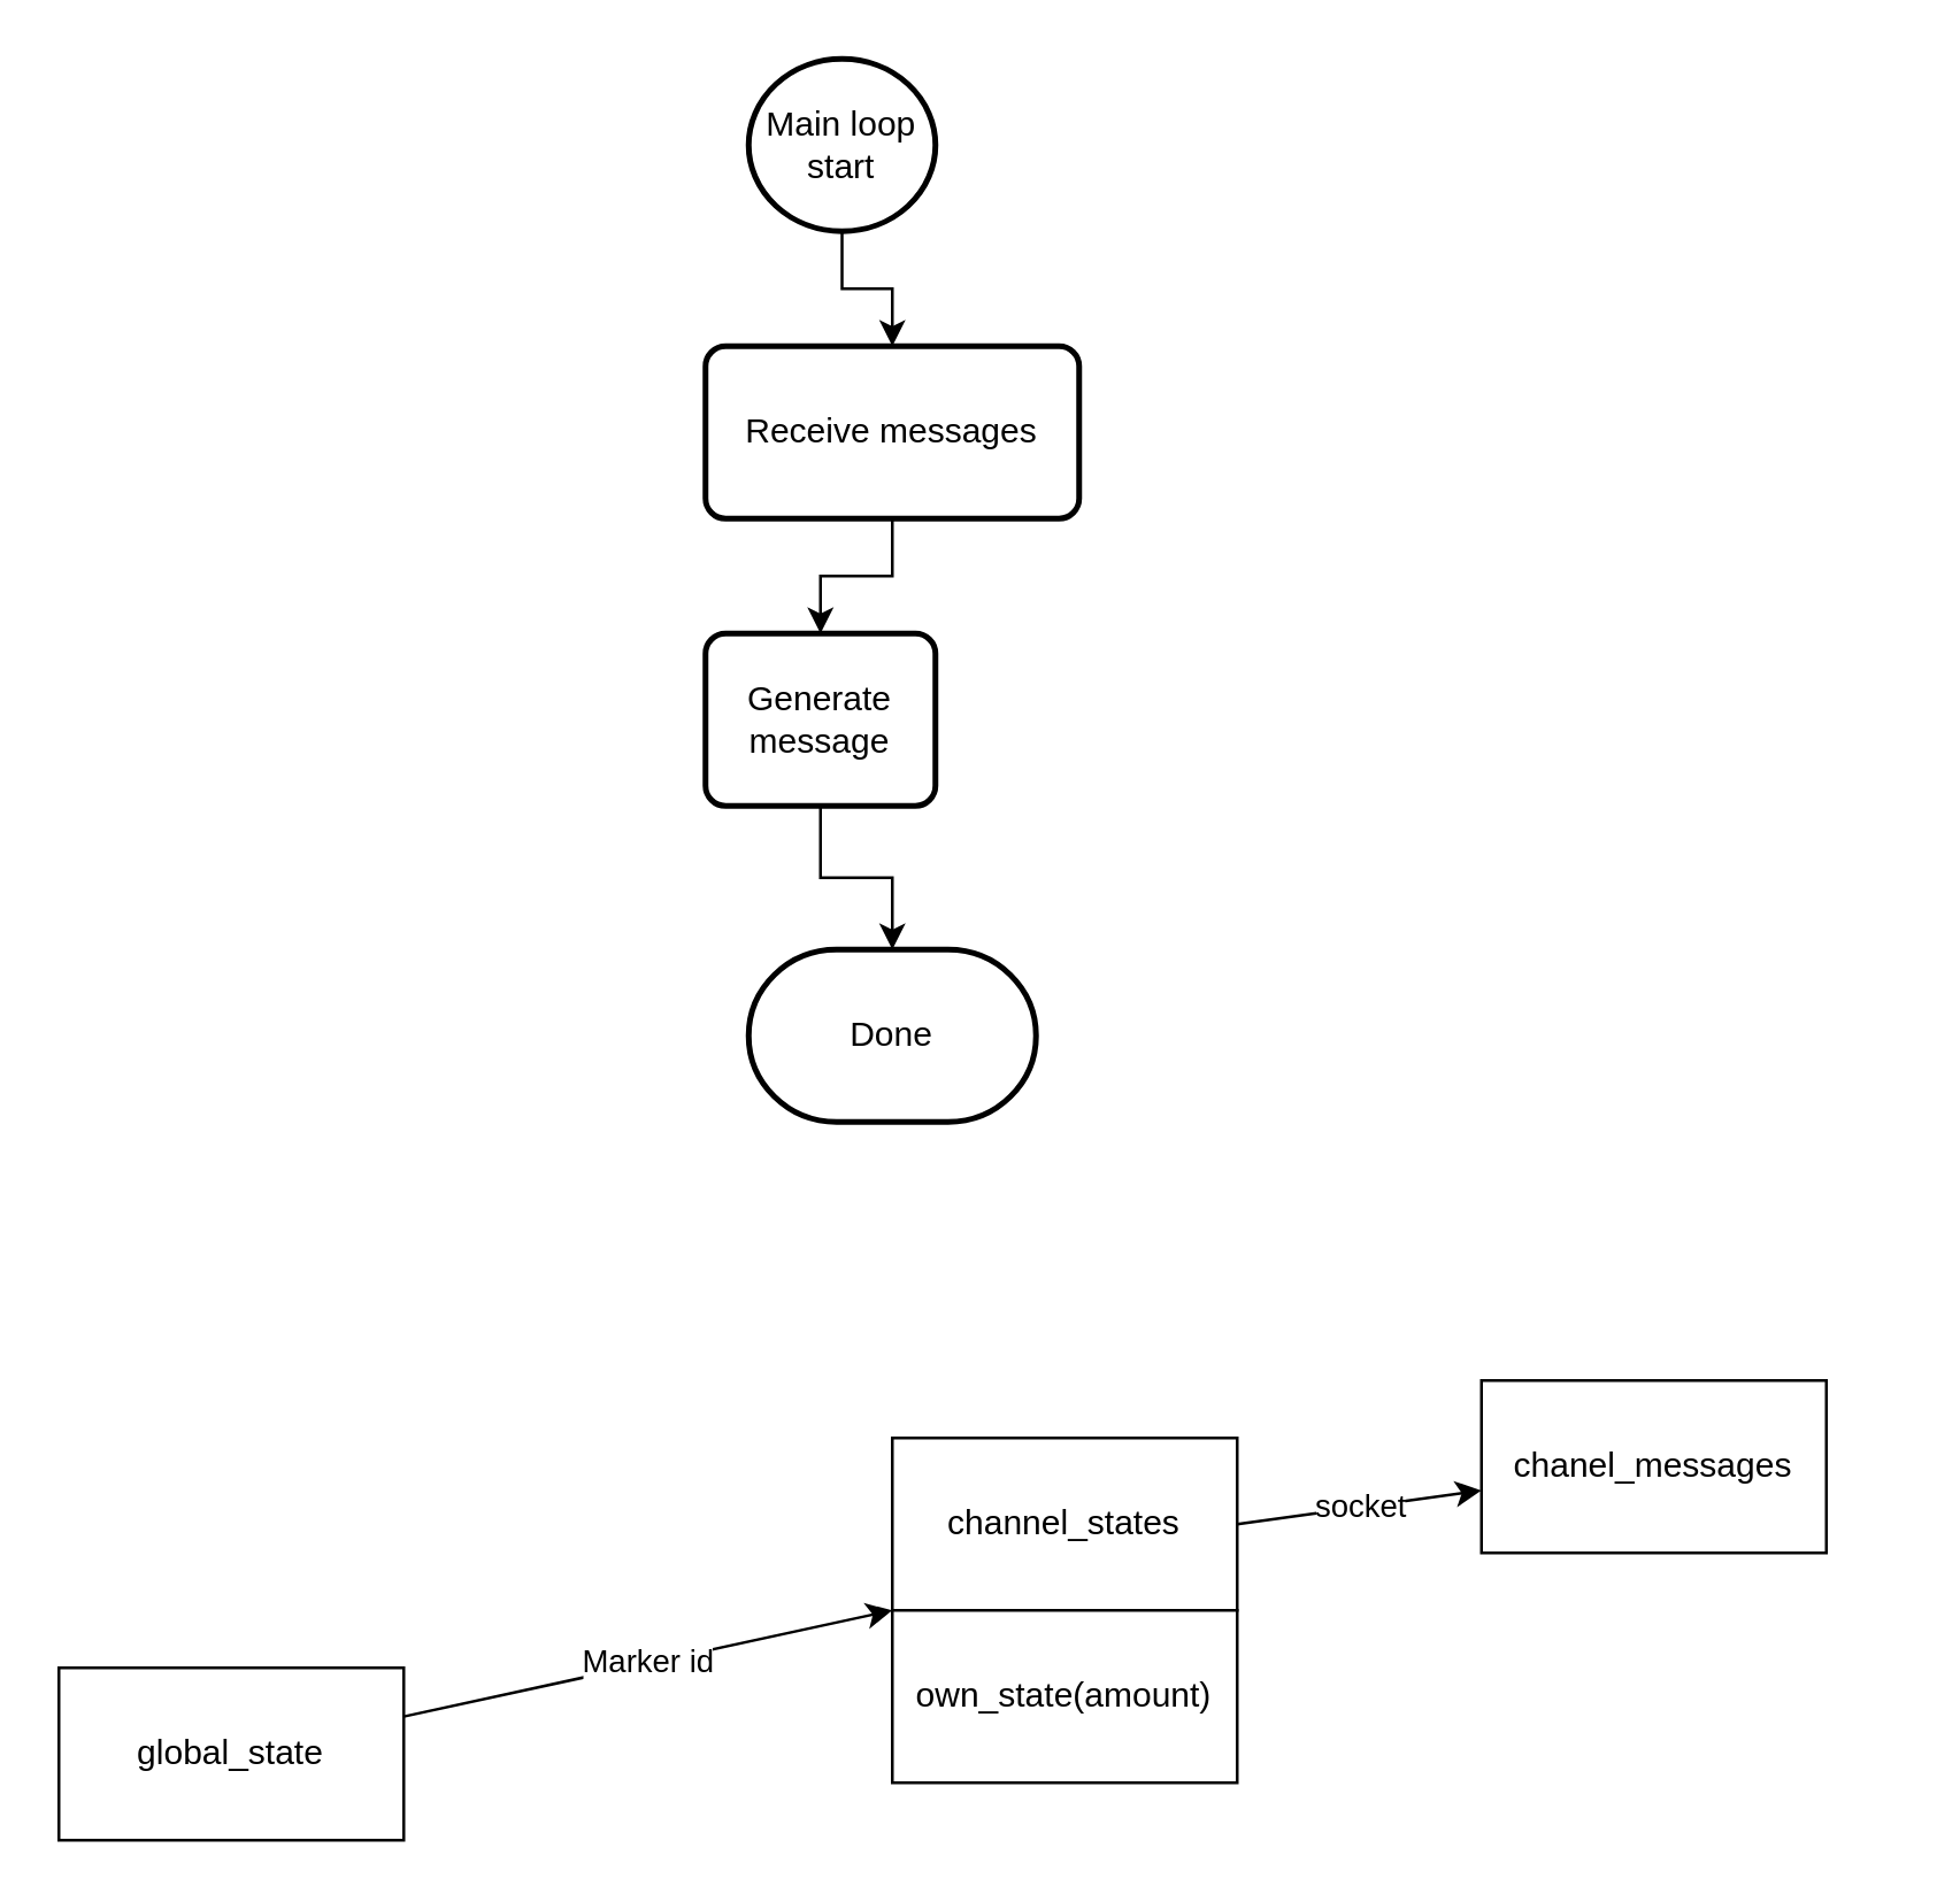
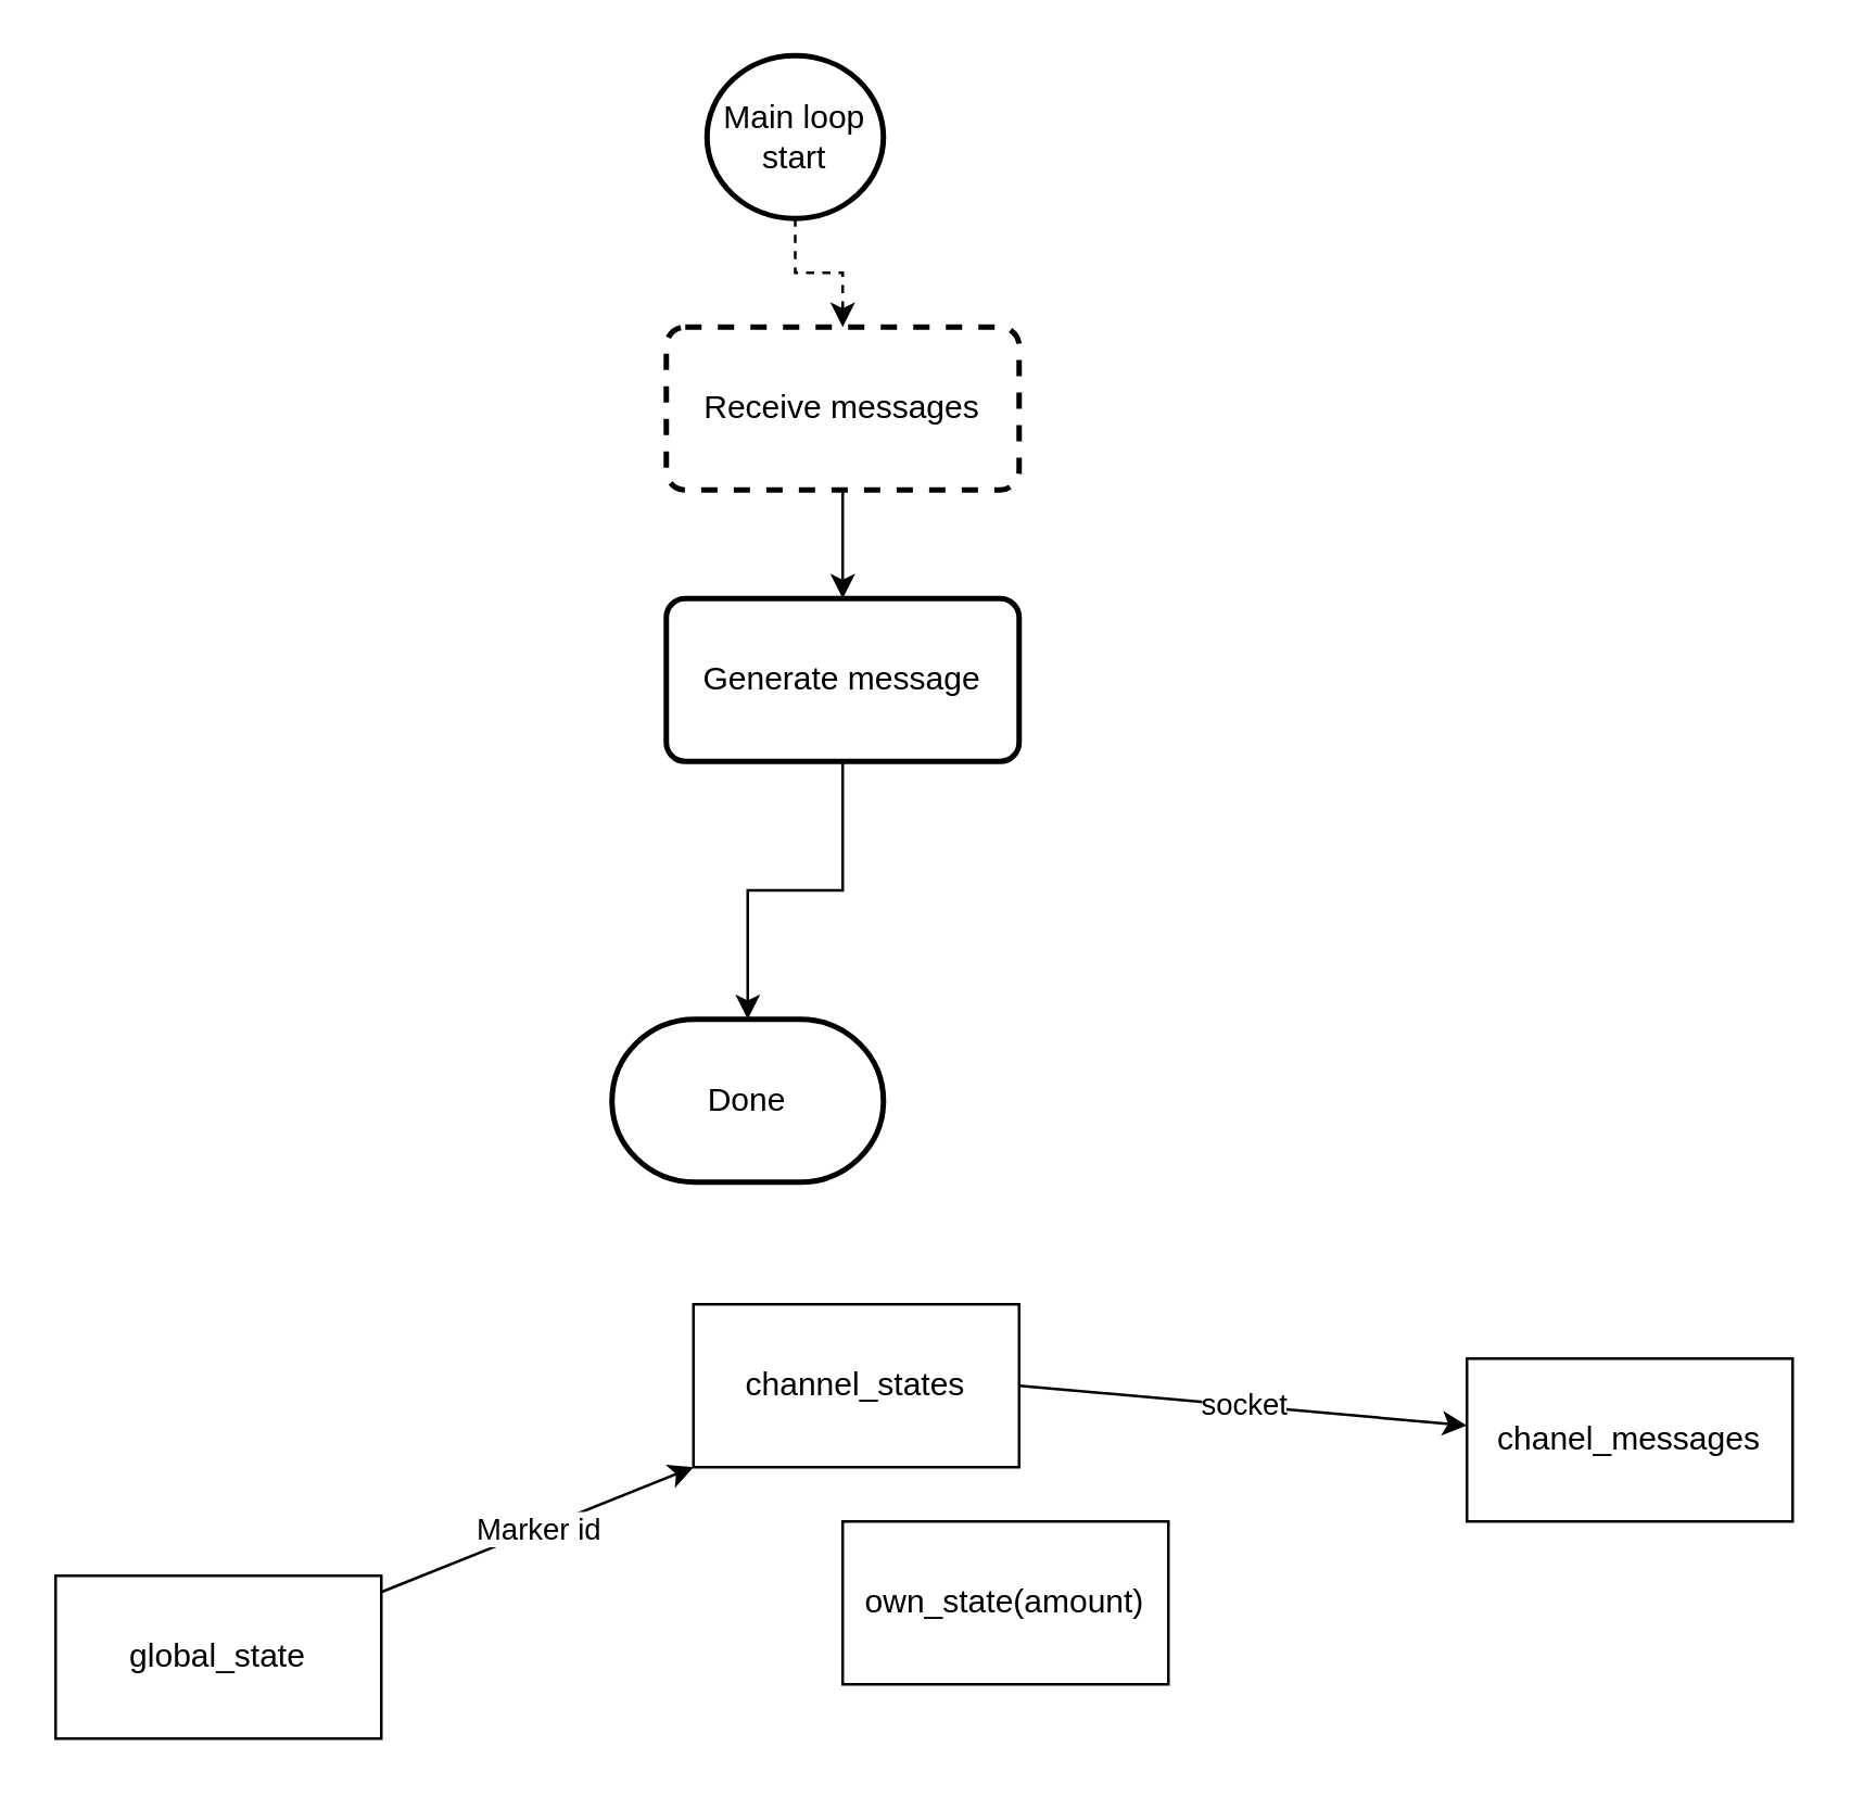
- <mxCell id="2" style="edgeStyle=orthogonalEdgeStyle;rounded=0;orthogonalLoop=1;jettySize=auto;html=1;entryX=0.5;entryY=0;entryDx=0;entryDy=0;" edge="1" parent="1" source="3" target="6"><mxGeometry relative="1" as="geometry" /></mxCell>
+ <mxCell id="2" style="edgeStyle=orthogonalEdgeStyle;rounded=0;orthogonalLoop=1;jettySize=auto;html=1;entryX=0.5;entryY=0;entryDx=0;entryDy=0;dashed=1;" edge="1" parent="1" source="3" target="6"><mxGeometry relative="1" as="geometry" /></mxCell>
- <mxCell id="6" value="Receive messages" style="rounded=1;whiteSpace=wrap;html=1;absoluteArcSize=1;arcSize=14;strokeWidth=2;" vertex="1" parent="1"><mxGeometry x="245" y="120" width="130" height="60" as="geometry" /></mxCell>
+ <mxCell id="6" value="Receive messages" style="rounded=1;whiteSpace=wrap;html=1;absoluteArcSize=1;arcSize=14;strokeWidth=2;dashed=1;" vertex="1" parent="1"><mxGeometry x="245" y="120" width="130" height="60" as="geometry" /></mxCell>
- <mxCell id="8" value="Generate message" style="rounded=1;whiteSpace=wrap;html=1;absoluteArcSize=1;arcSize=14;strokeWidth=2;" vertex="1" parent="1"><mxGeometry x="245" y="220" width="80" height="60" as="geometry" /></mxCell>
+ <mxCell id="8" value="Generate message" style="rounded=1;whiteSpace=wrap;html=1;absoluteArcSize=1;arcSize=14;strokeWidth=2;" vertex="1" parent="1"><mxGeometry x="245" y="220" width="130" height="60" as="geometry" /></mxCell>
- <mxCell id="4" value="Done" style="strokeWidth=2;html=1;shape=mxgraph.flowchart.terminator;whiteSpace=wrap;" vertex="1" parent="1"><mxGeometry x="260" y="330" width="100" height="60" as="geometry" /></mxCell>
+ <mxCell id="4" value="Done" style="strokeWidth=2;html=1;shape=mxgraph.flowchart.terminator;whiteSpace=wrap;" vertex="1" parent="1"><mxGeometry x="225" y="375" width="100" height="60" as="geometry" /></mxCell>
- <mxCell id="13" value="chanel_messages" style="rounded=0;whiteSpace=wrap;html=1;" vertex="1" parent="1"><mxGeometry x="515" y="480" width="120" height="60" as="geometry" /></mxCell>
+ <mxCell id="13" value="chanel_messages" style="rounded=0;whiteSpace=wrap;html=1;" vertex="1" parent="1"><mxGeometry x="540" y="500" width="120" height="60" as="geometry" /></mxCell>
- <mxCell id="10" value="channel_states" style="rounded=0;whiteSpace=wrap;html=1;" vertex="1" parent="1"><mxGeometry x="310" y="500" width="120" height="60" as="geometry" /></mxCell>
+ <mxCell id="10" value="channel_states" style="rounded=0;whiteSpace=wrap;html=1;" vertex="1" parent="1"><mxGeometry x="255" y="480" width="120" height="60" as="geometry" /></mxCell>
